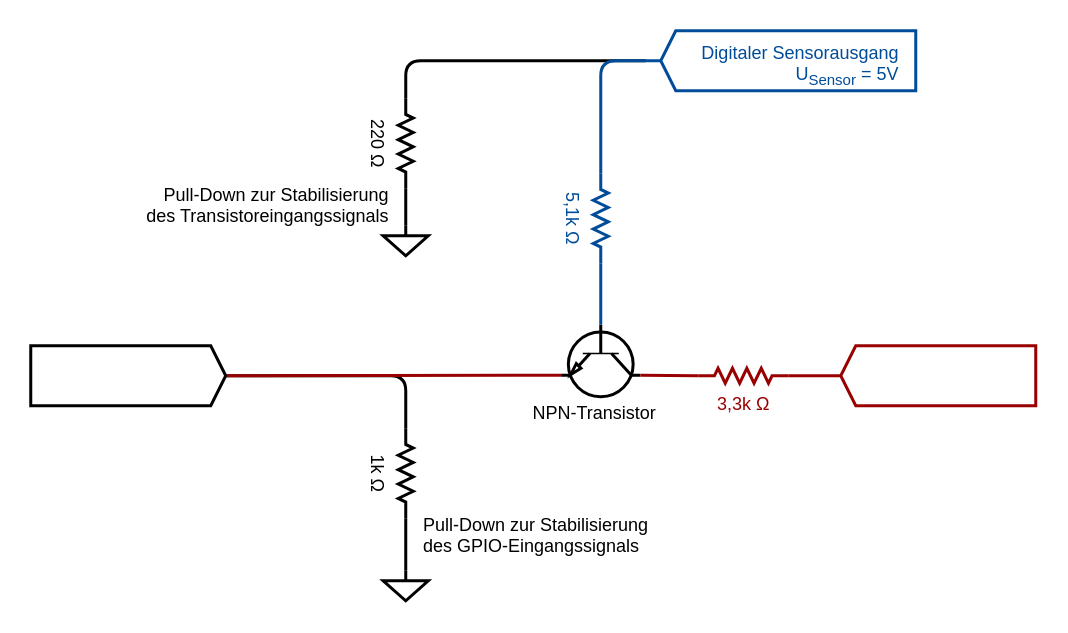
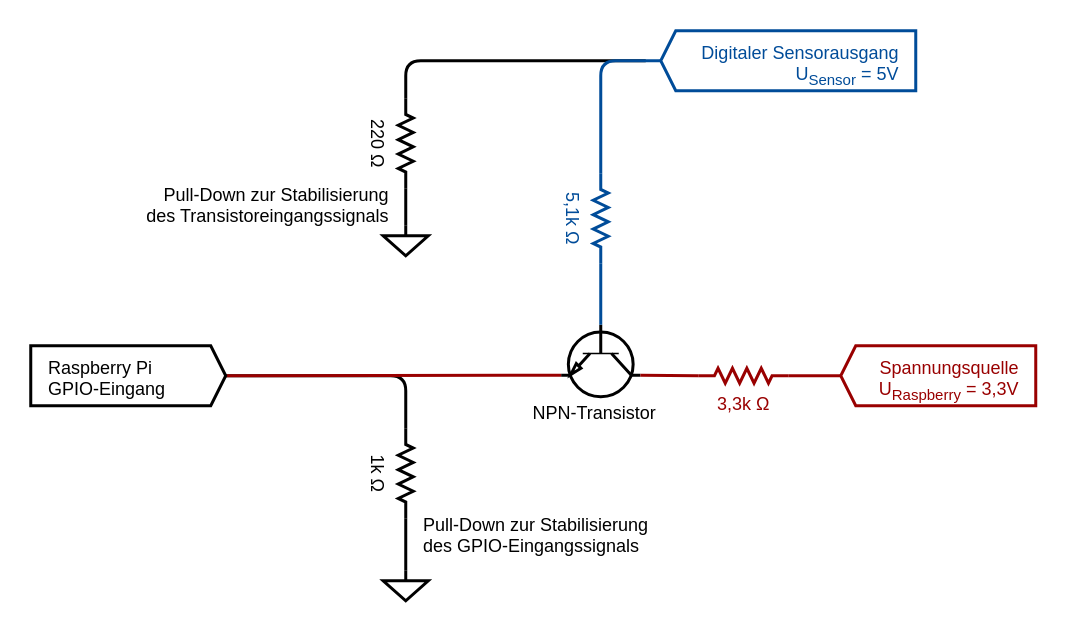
+ <mxCell id="21" value="&lt;div&gt;Raspberry Pi&lt;/div&gt;&lt;div&gt;GPIO-Eingang&lt;/div&gt;" style="text;html=1;resizable=0;points=[];autosize=1;align=left;verticalAlign=top;spacingTop=-4;fontSize=12;fontColor=#000000;" vertex="1" parent="1"><mxGeometry x="30" y="235" width="100" height="30" as="geometry" /></mxCell>
+ <mxCell id="18" value="&lt;div&gt;Spannungsquelle&lt;/div&gt;&lt;div&gt;U&lt;sub&gt;Raspberry&lt;/sub&gt; = 3,3V&lt;br&gt;&lt;/div&gt;" style="text;html=1;resizable=0;points=[];autosize=1;align=right;verticalAlign=top;spacingTop=-4;fontSize=12;fontColor=#990000;" vertex="1" parent="1"><mxGeometry x="570" y="235" width="110" height="30" as="geometry" /></mxCell>
